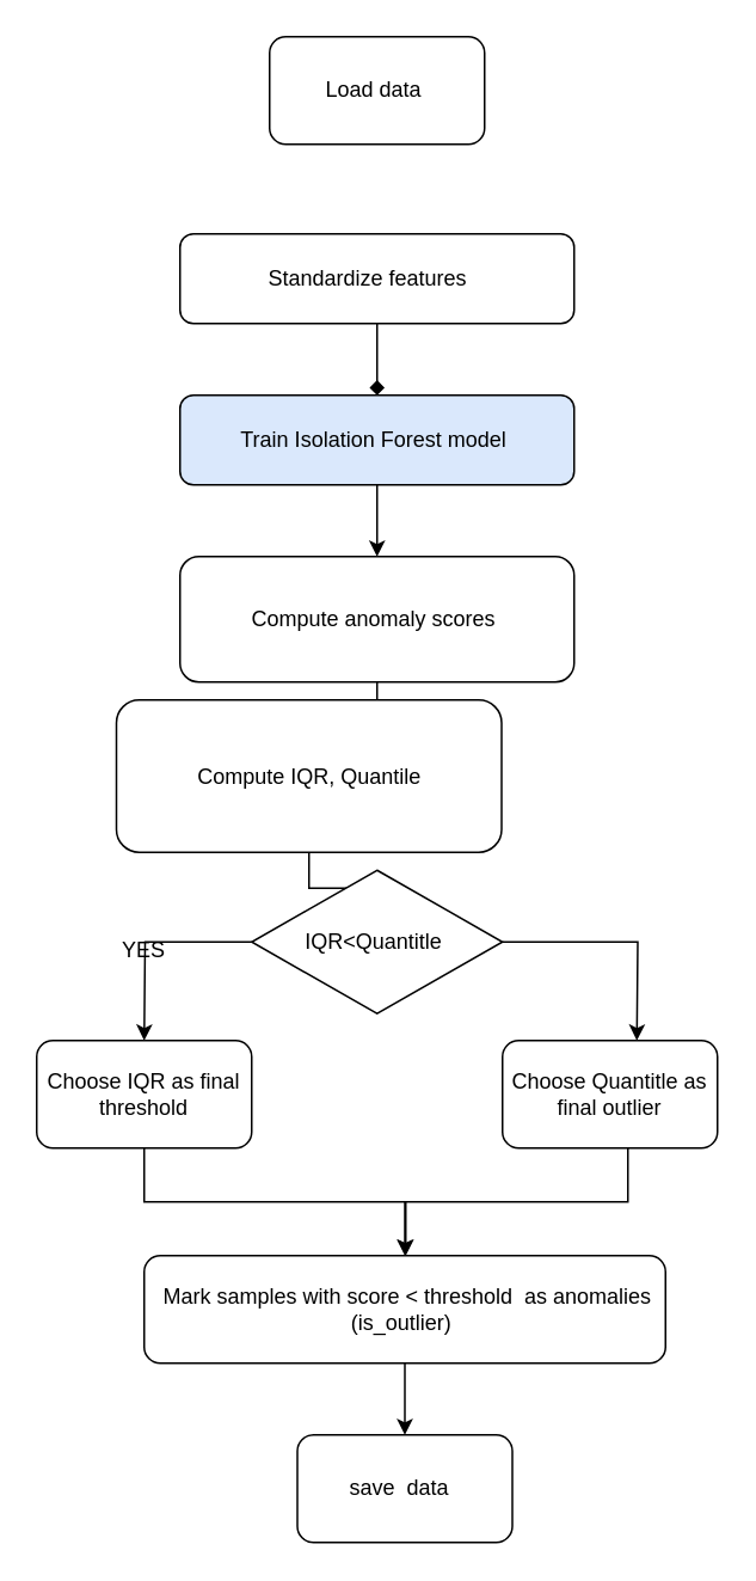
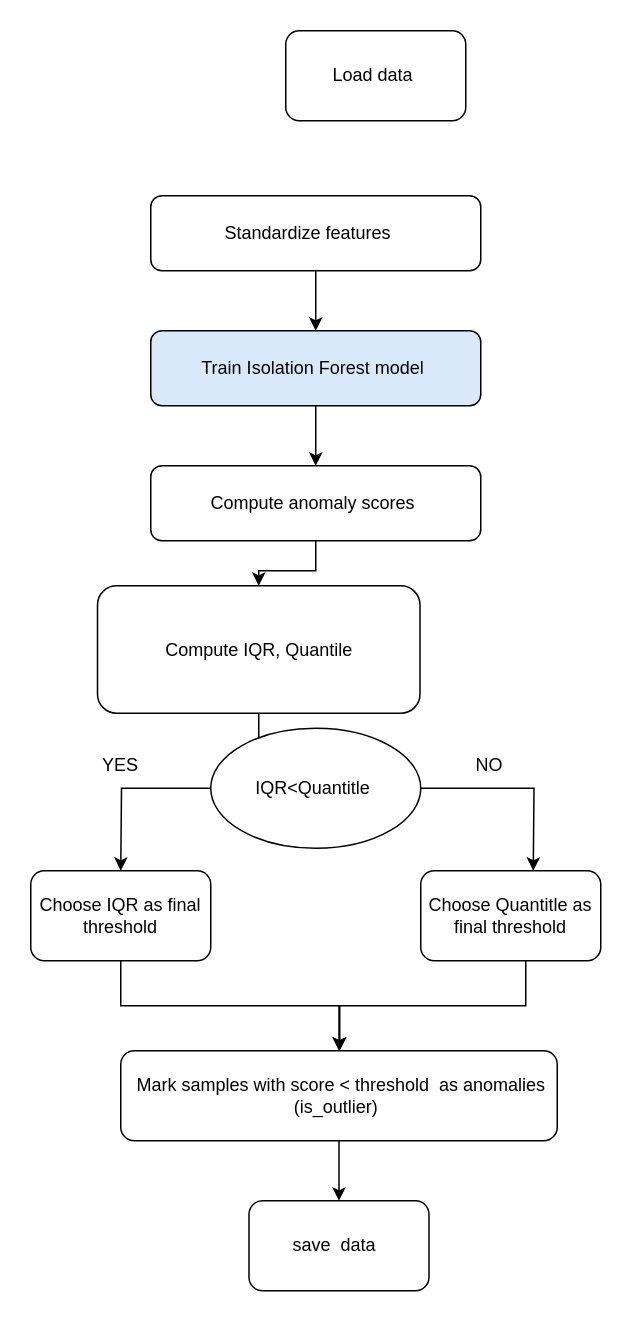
- <mxCell id="2" value="&amp;nbsp;Load data&amp;nbsp;&amp;nbsp;" style="rounded=1;whiteSpace=wrap;html=1;" vertex="1" parent="1"><mxGeometry x="150" y="20" width="120" height="60" as="geometry" /></mxCell>
+ <mxCell id="2" value="&amp;nbsp;Load data&amp;nbsp;&amp;nbsp;" style="rounded=1;whiteSpace=wrap;html=1;" vertex="1" parent="1"><mxGeometry x="190" y="20" width="120" height="60" as="geometry" /></mxCell>
- <mxCell id="3" value="" style="edgeStyle=orthogonalEdgeStyle;rounded=0;orthogonalLoop=1;jettySize=auto;html=1;endArrow=diamond;" edge="1" parent="1" source="4" target="6"><mxGeometry relative="1" as="geometry" /></mxCell>
+ <mxCell id="3" value="" style="edgeStyle=orthogonalEdgeStyle;rounded=0;orthogonalLoop=1;jettySize=auto;html=1;" edge="1" parent="1" source="4" target="6"><mxGeometry relative="1" as="geometry" /></mxCell>
- <mxCell id="8" value="&amp;nbsp;Compute anomaly scores&amp;nbsp;&amp;nbsp;" style="rounded=1;whiteSpace=wrap;html=1;" vertex="1" parent="1"><mxGeometry x="100" y="310" width="220" height="70" as="geometry" /></mxCell>
+ <mxCell id="8" value="&amp;nbsp;Compute anomaly scores&amp;nbsp;&amp;nbsp;" style="rounded=1;whiteSpace=wrap;html=1;" vertex="1" parent="1"><mxGeometry x="100" y="310" width="220" height="50" as="geometry" /></mxCell>
+ <mxCell id="21" value="NO" style="text;html=1;align=center;verticalAlign=middle;whiteSpace=wrap;rounded=0;" vertex="1" parent="1"><mxGeometry x="295.5" y="495" width="60" height="30" as="geometry" /></mxCell>
- <mxCell id="15" value="IQR&amp;lt;Quantitle&amp;nbsp;" style="rhombus;whiteSpace=wrap;html=1;" vertex="1" parent="1"><mxGeometry x="140" y="485" width="140" height="80" as="geometry" /></mxCell>
+ <mxCell id="15" value="IQR&amp;lt;Quantitle&amp;nbsp;" style="ellipse;whiteSpace=wrap;html=1;" vertex="1" parent="1"><mxGeometry x="140" y="485" width="140" height="80" as="geometry" /></mxCell>
- <mxCell id="20" value="YES" style="text;html=1;align=center;verticalAlign=middle;whiteSpace=wrap;rounded=0;" vertex="1" parent="1"><mxGeometry x="50" y="515" width="60" height="30" as="geometry" /></mxCell>
+ <mxCell id="20" value="YES" style="text;html=1;align=center;verticalAlign=middle;whiteSpace=wrap;rounded=0;" vertex="1" parent="1"><mxGeometry x="50" y="495" width="60" height="30" as="geometry" /></mxCell>
- <mxCell id="19" value="Choose Quantitle as final outlier" style="rounded=1;whiteSpace=wrap;html=1;" vertex="1" parent="1"><mxGeometry x="280" y="580" width="120" height="60" as="geometry" /></mxCell>
+ <mxCell id="19" value="Choose Quantitle as final threshold" style="rounded=1;whiteSpace=wrap;html=1;" vertex="1" parent="1"><mxGeometry x="280" y="580" width="120" height="60" as="geometry" /></mxCell>
